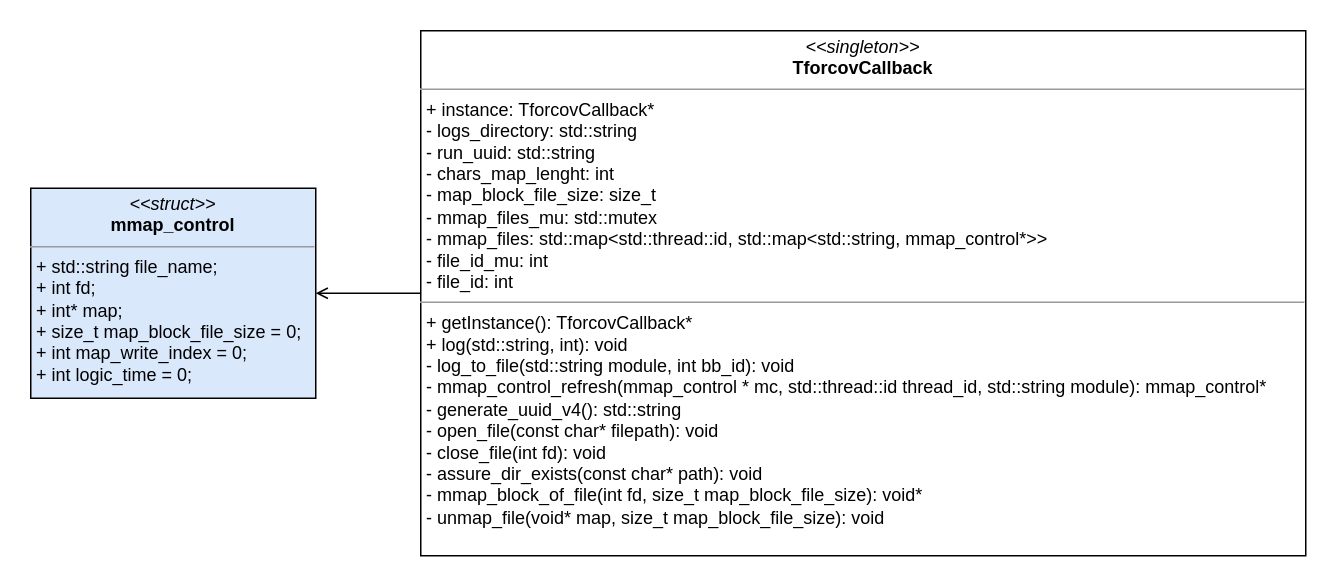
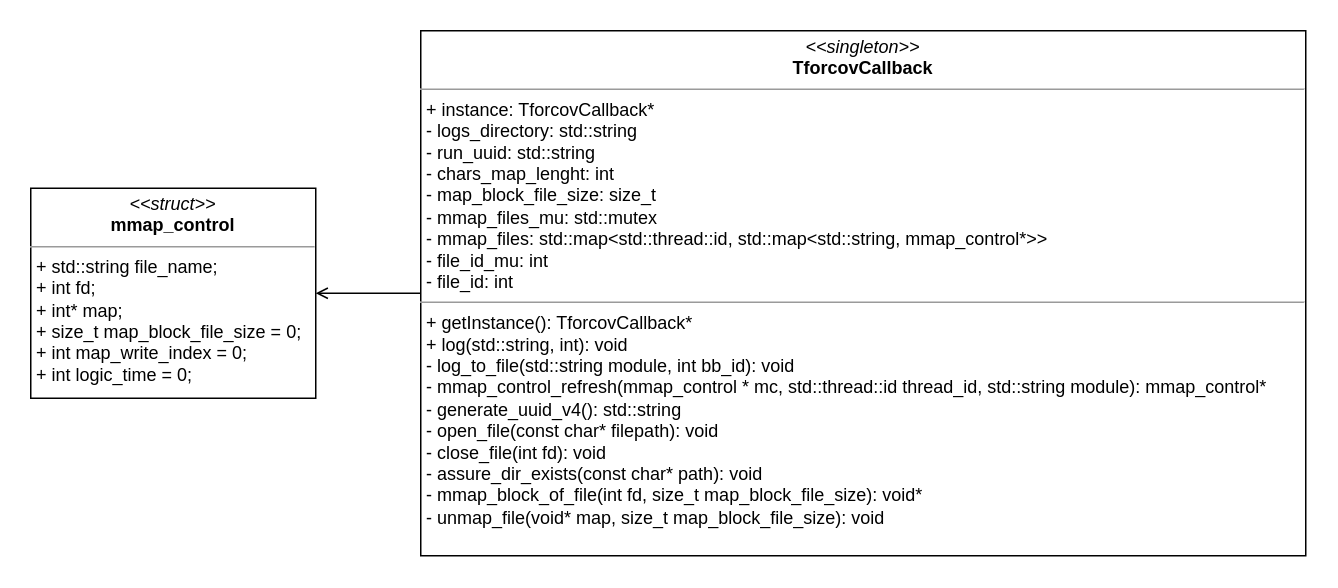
- <mxCell id="4" value="&lt;p style=&quot;margin: 0px ; margin-top: 4px ; text-align: center&quot;&gt;&lt;i&gt;&amp;lt;&amp;lt;struct&amp;gt;&amp;gt;&lt;/i&gt;&lt;br&gt;&lt;b&gt;mmap_control&lt;/b&gt;&lt;/p&gt;&lt;hr size=&quot;1&quot;&gt;&lt;p style=&quot;margin: 0px ; margin-left: 4px&quot;&gt;+ std::string file_name;&lt;/p&gt;&lt;p style=&quot;margin: 0px ; margin-left: 4px&quot;&gt;+ int fd;&lt;/p&gt;&lt;p style=&quot;margin: 0px ; margin-left: 4px&quot;&gt;+ int* map;&lt;/p&gt;&lt;p style=&quot;margin: 0px ; margin-left: 4px&quot;&gt;+ size_t map_block_file_size = 0;&lt;/p&gt;&lt;p style=&quot;margin: 0px ; margin-left: 4px&quot;&gt;+ int map_write_index = 0;&lt;/p&gt;&lt;p style=&quot;margin: 0px ; margin-left: 4px&quot;&gt;+ int logic_time = 0;&lt;/p&gt;" style="verticalAlign=top;align=left;overflow=fill;fontSize=12;fontFamily=Helvetica;html=1;fillColor=#dae8fc;" vertex="1" parent="1"><mxGeometry x="20" y="125" width="190" height="140" as="geometry" /></mxCell>
+ <mxCell id="4" value="&lt;p style=&quot;margin: 0px ; margin-top: 4px ; text-align: center&quot;&gt;&lt;i&gt;&amp;lt;&amp;lt;struct&amp;gt;&amp;gt;&lt;/i&gt;&lt;br&gt;&lt;b&gt;mmap_control&lt;/b&gt;&lt;/p&gt;&lt;hr size=&quot;1&quot;&gt;&lt;p style=&quot;margin: 0px ; margin-left: 4px&quot;&gt;+ std::string file_name;&lt;/p&gt;&lt;p style=&quot;margin: 0px ; margin-left: 4px&quot;&gt;+ int fd;&lt;/p&gt;&lt;p style=&quot;margin: 0px ; margin-left: 4px&quot;&gt;+ int* map;&lt;/p&gt;&lt;p style=&quot;margin: 0px ; margin-left: 4px&quot;&gt;+ size_t map_block_file_size = 0;&lt;/p&gt;&lt;p style=&quot;margin: 0px ; margin-left: 4px&quot;&gt;+ int map_write_index = 0;&lt;/p&gt;&lt;p style=&quot;margin: 0px ; margin-left: 4px&quot;&gt;+ int logic_time = 0;&lt;/p&gt;" style="verticalAlign=top;align=left;overflow=fill;fontSize=12;fontFamily=Helvetica;html=1;" vertex="1" parent="1"><mxGeometry x="20" y="125" width="190" height="140" as="geometry" /></mxCell>
